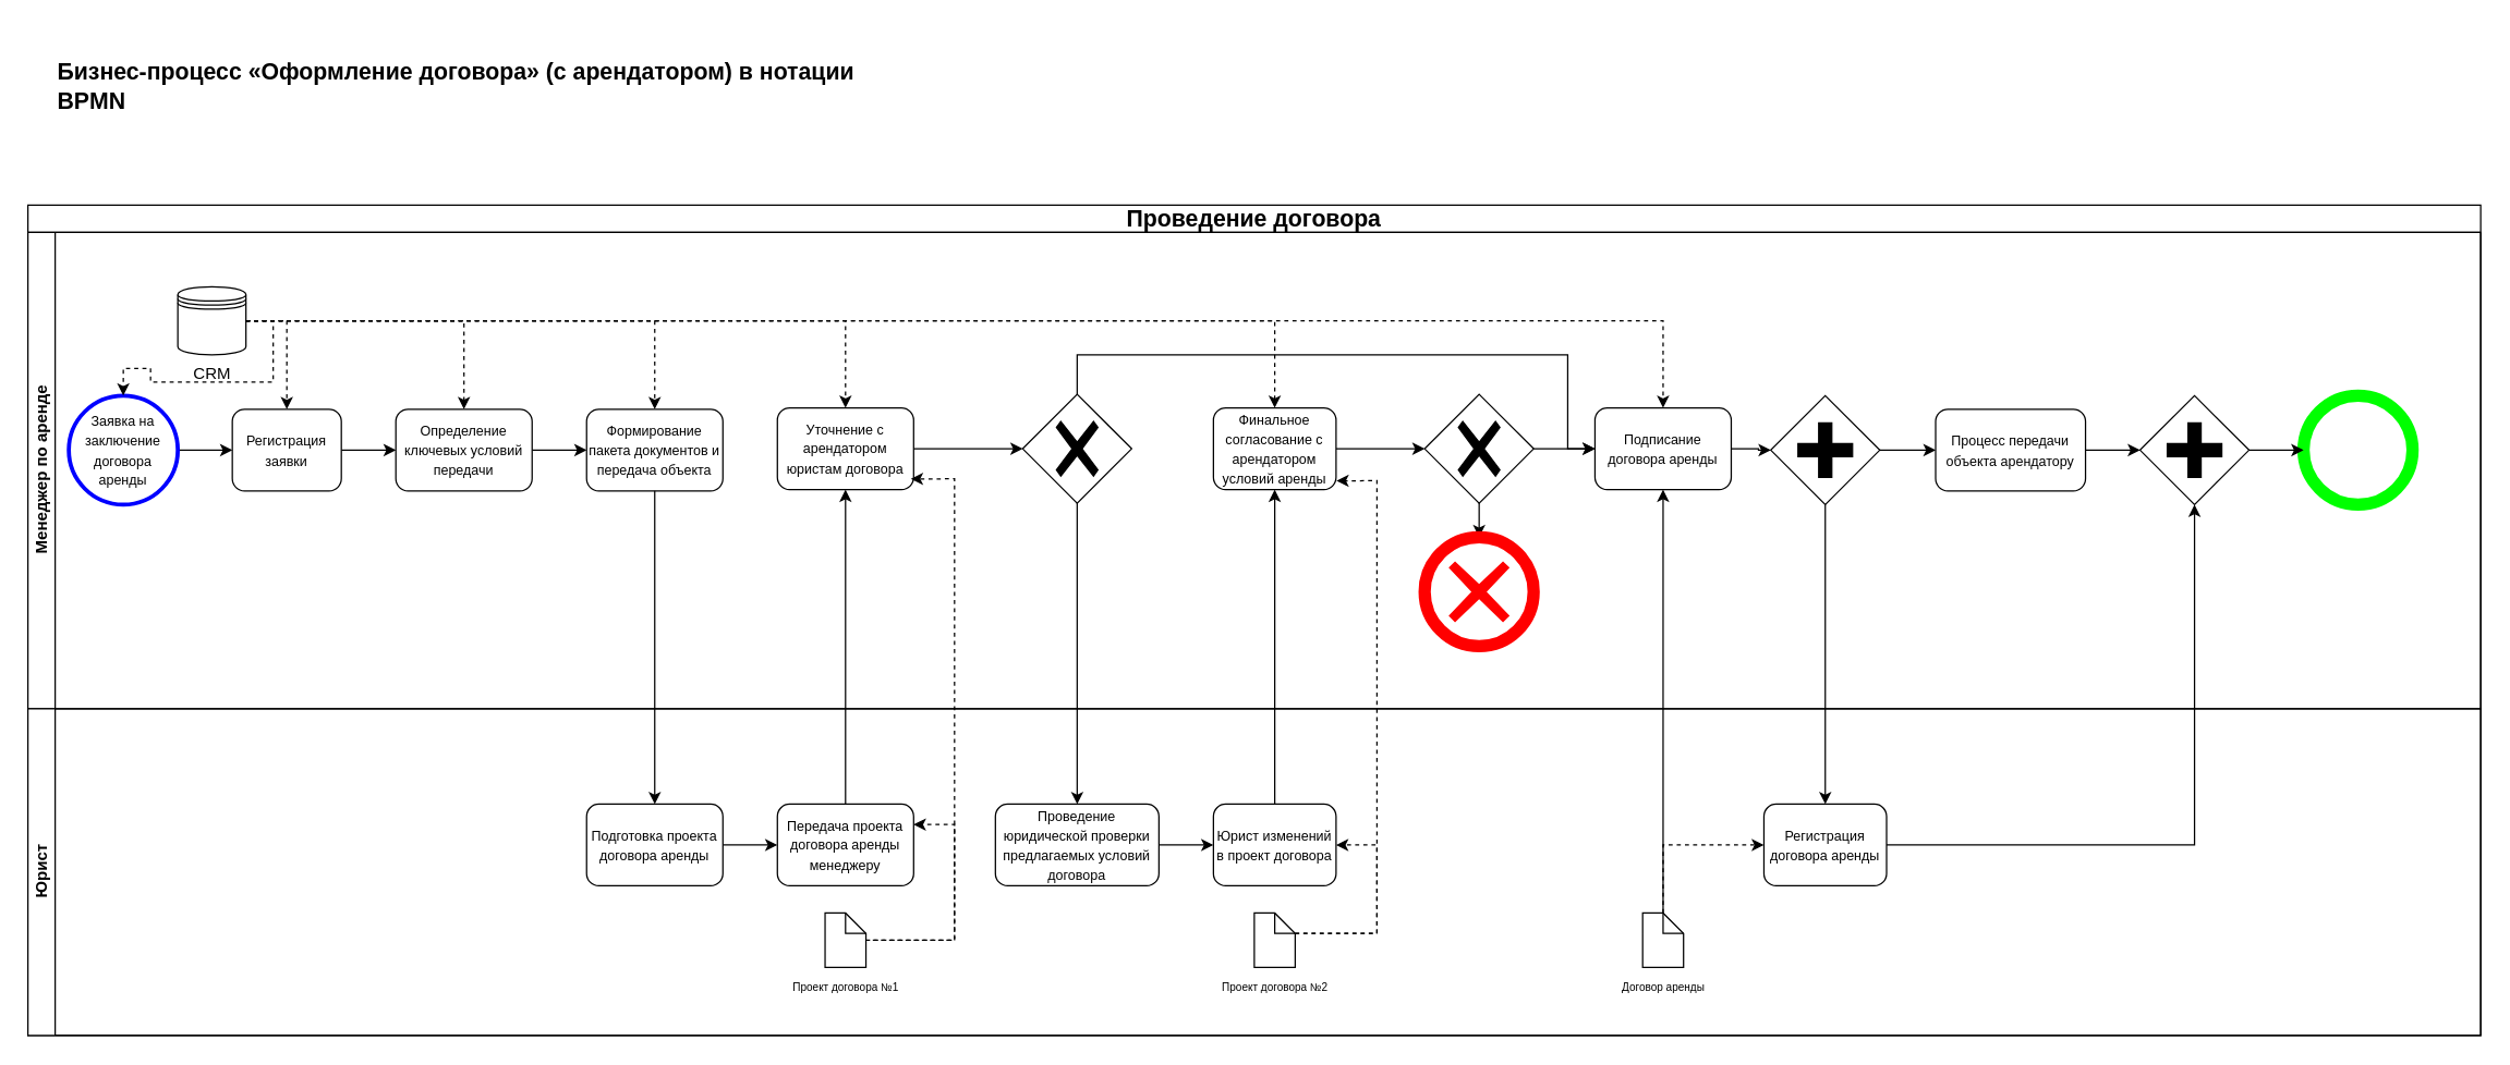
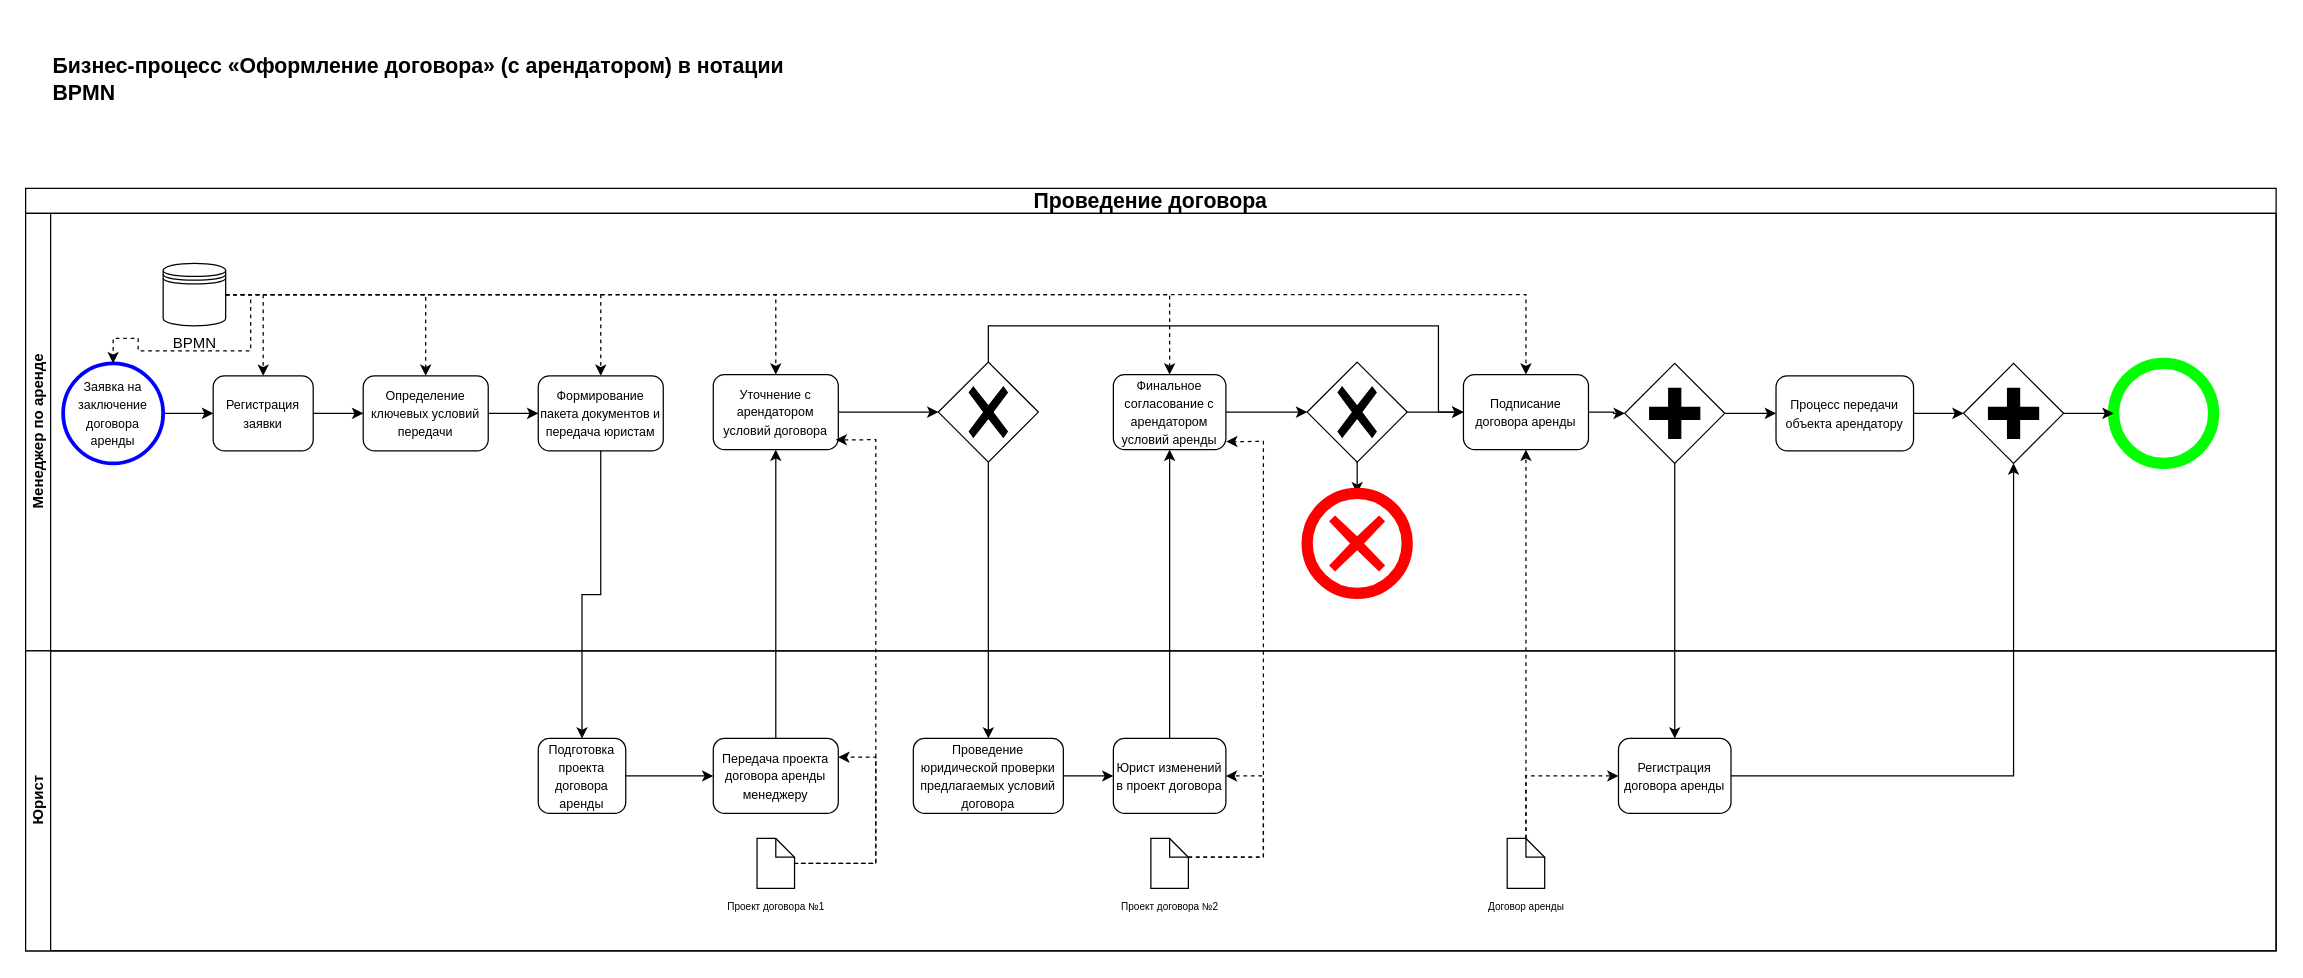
- <mxCell id="14" value="CRM" style="shape=datastore;html=1;labelPosition=center;verticalLabelPosition=bottom;align=center;verticalAlign=top;" parent="4" vertex="1"><mxGeometry x="110" y="40" width="50" height="50" as="geometry" /></mxCell>
+ <mxCell id="14" value="BPMN" style="shape=datastore;html=1;labelPosition=center;verticalLabelPosition=bottom;align=center;verticalAlign=top;" parent="4" vertex="1"><mxGeometry x="110" y="40" width="50" height="50" as="geometry" /></mxCell>
- <mxCell id="15" value="&lt;font style=&quot;font-size: 10px;&quot;&gt;Уточнение с арендатором юристам договора&lt;/font&gt;" style="rounded=1;whiteSpace=wrap;html=1;" parent="4" vertex="1"><mxGeometry x="550" y="129" width="100" height="60" as="geometry" /></mxCell>
+ <mxCell id="15" value="&lt;font style=&quot;font-size: 10px;&quot;&gt;Уточнение с арендатором условий договора&lt;/font&gt;" style="rounded=1;whiteSpace=wrap;html=1;" parent="4" vertex="1"><mxGeometry x="550" y="129" width="100" height="60" as="geometry" /></mxCell>
- <mxCell id="22" value="&lt;font style=&quot;font-size: 10px;&quot;&gt;Формирование пакета документов и передача объекта&lt;/font&gt;" style="rounded=1;whiteSpace=wrap;html=1;" parent="4" vertex="1"><mxGeometry x="410" y="130" width="100" height="60" as="geometry" /></mxCell>
+ <mxCell id="22" value="&lt;font style=&quot;font-size: 10px;&quot;&gt;Формирование пакета документов и передача юристам&lt;/font&gt;" style="rounded=1;whiteSpace=wrap;html=1;" parent="4" vertex="1"><mxGeometry x="410" y="130" width="100" height="60" as="geometry" /></mxCell>
- <mxCell id="55" style="edgeStyle=orthogonalEdgeStyle;rounded=0;orthogonalLoop=1;jettySize=auto;html=1;entryX=0.5;entryY=1;entryDx=0;entryDy=0;dashed=0;" parent="3" source="49" target="19" edge="1"><mxGeometry relative="1" as="geometry" /></mxCell>
+ <mxCell id="55" style="edgeStyle=orthogonalEdgeStyle;rounded=0;orthogonalLoop=1;jettySize=auto;html=1;entryX=0.5;entryY=1;entryDx=0;entryDy=0;dashed=1;" parent="3" source="49" target="19" edge="1"><mxGeometry relative="1" as="geometry" /></mxCell>
- <mxCell id="41" value="&lt;font style=&quot;font-size: 10px;&quot;&gt;Подготовка проекта договора аренды&lt;/font&gt;" style="whiteSpace=wrap;html=1;rounded=1;" parent="39" vertex="1"><mxGeometry x="410" y="70" width="100" height="60" as="geometry" /></mxCell>
+ <mxCell id="41" value="&lt;font style=&quot;font-size: 10px;&quot;&gt;Подготовка проекта договора аренды&lt;/font&gt;" style="whiteSpace=wrap;html=1;rounded=1;" parent="39" vertex="1"><mxGeometry x="410" y="70" width="70" height="60" as="geometry" /></mxCell>
